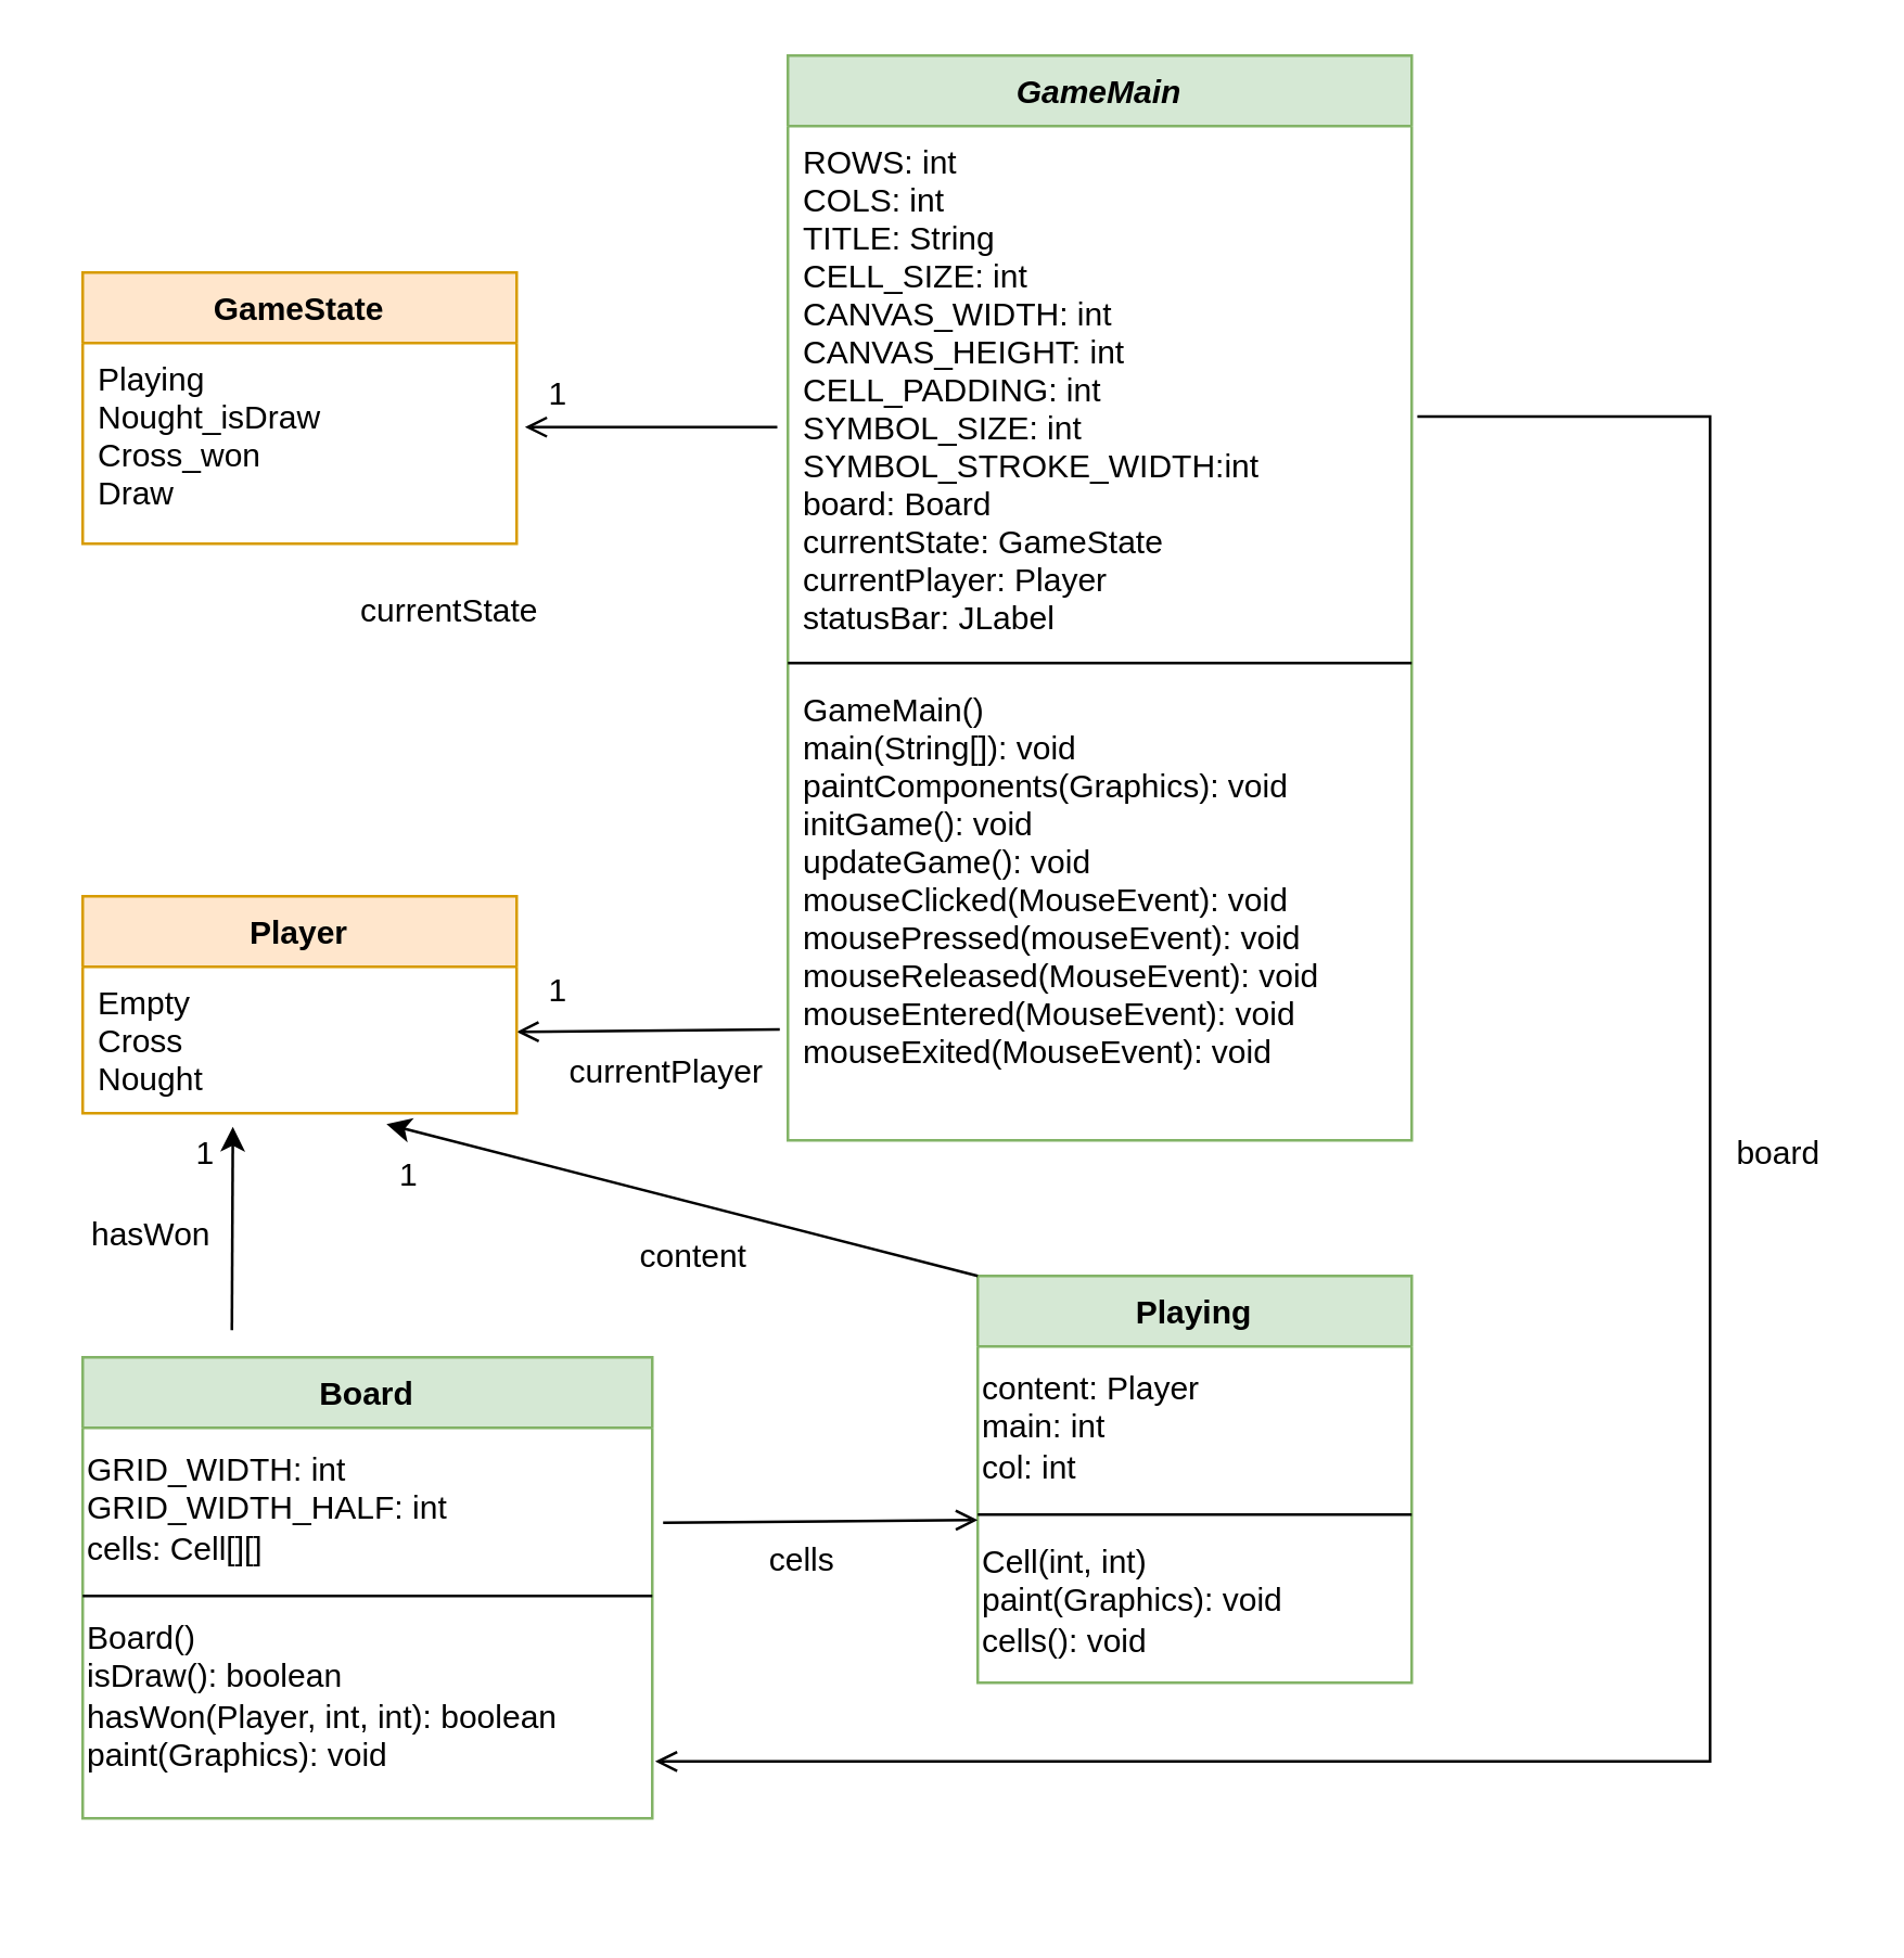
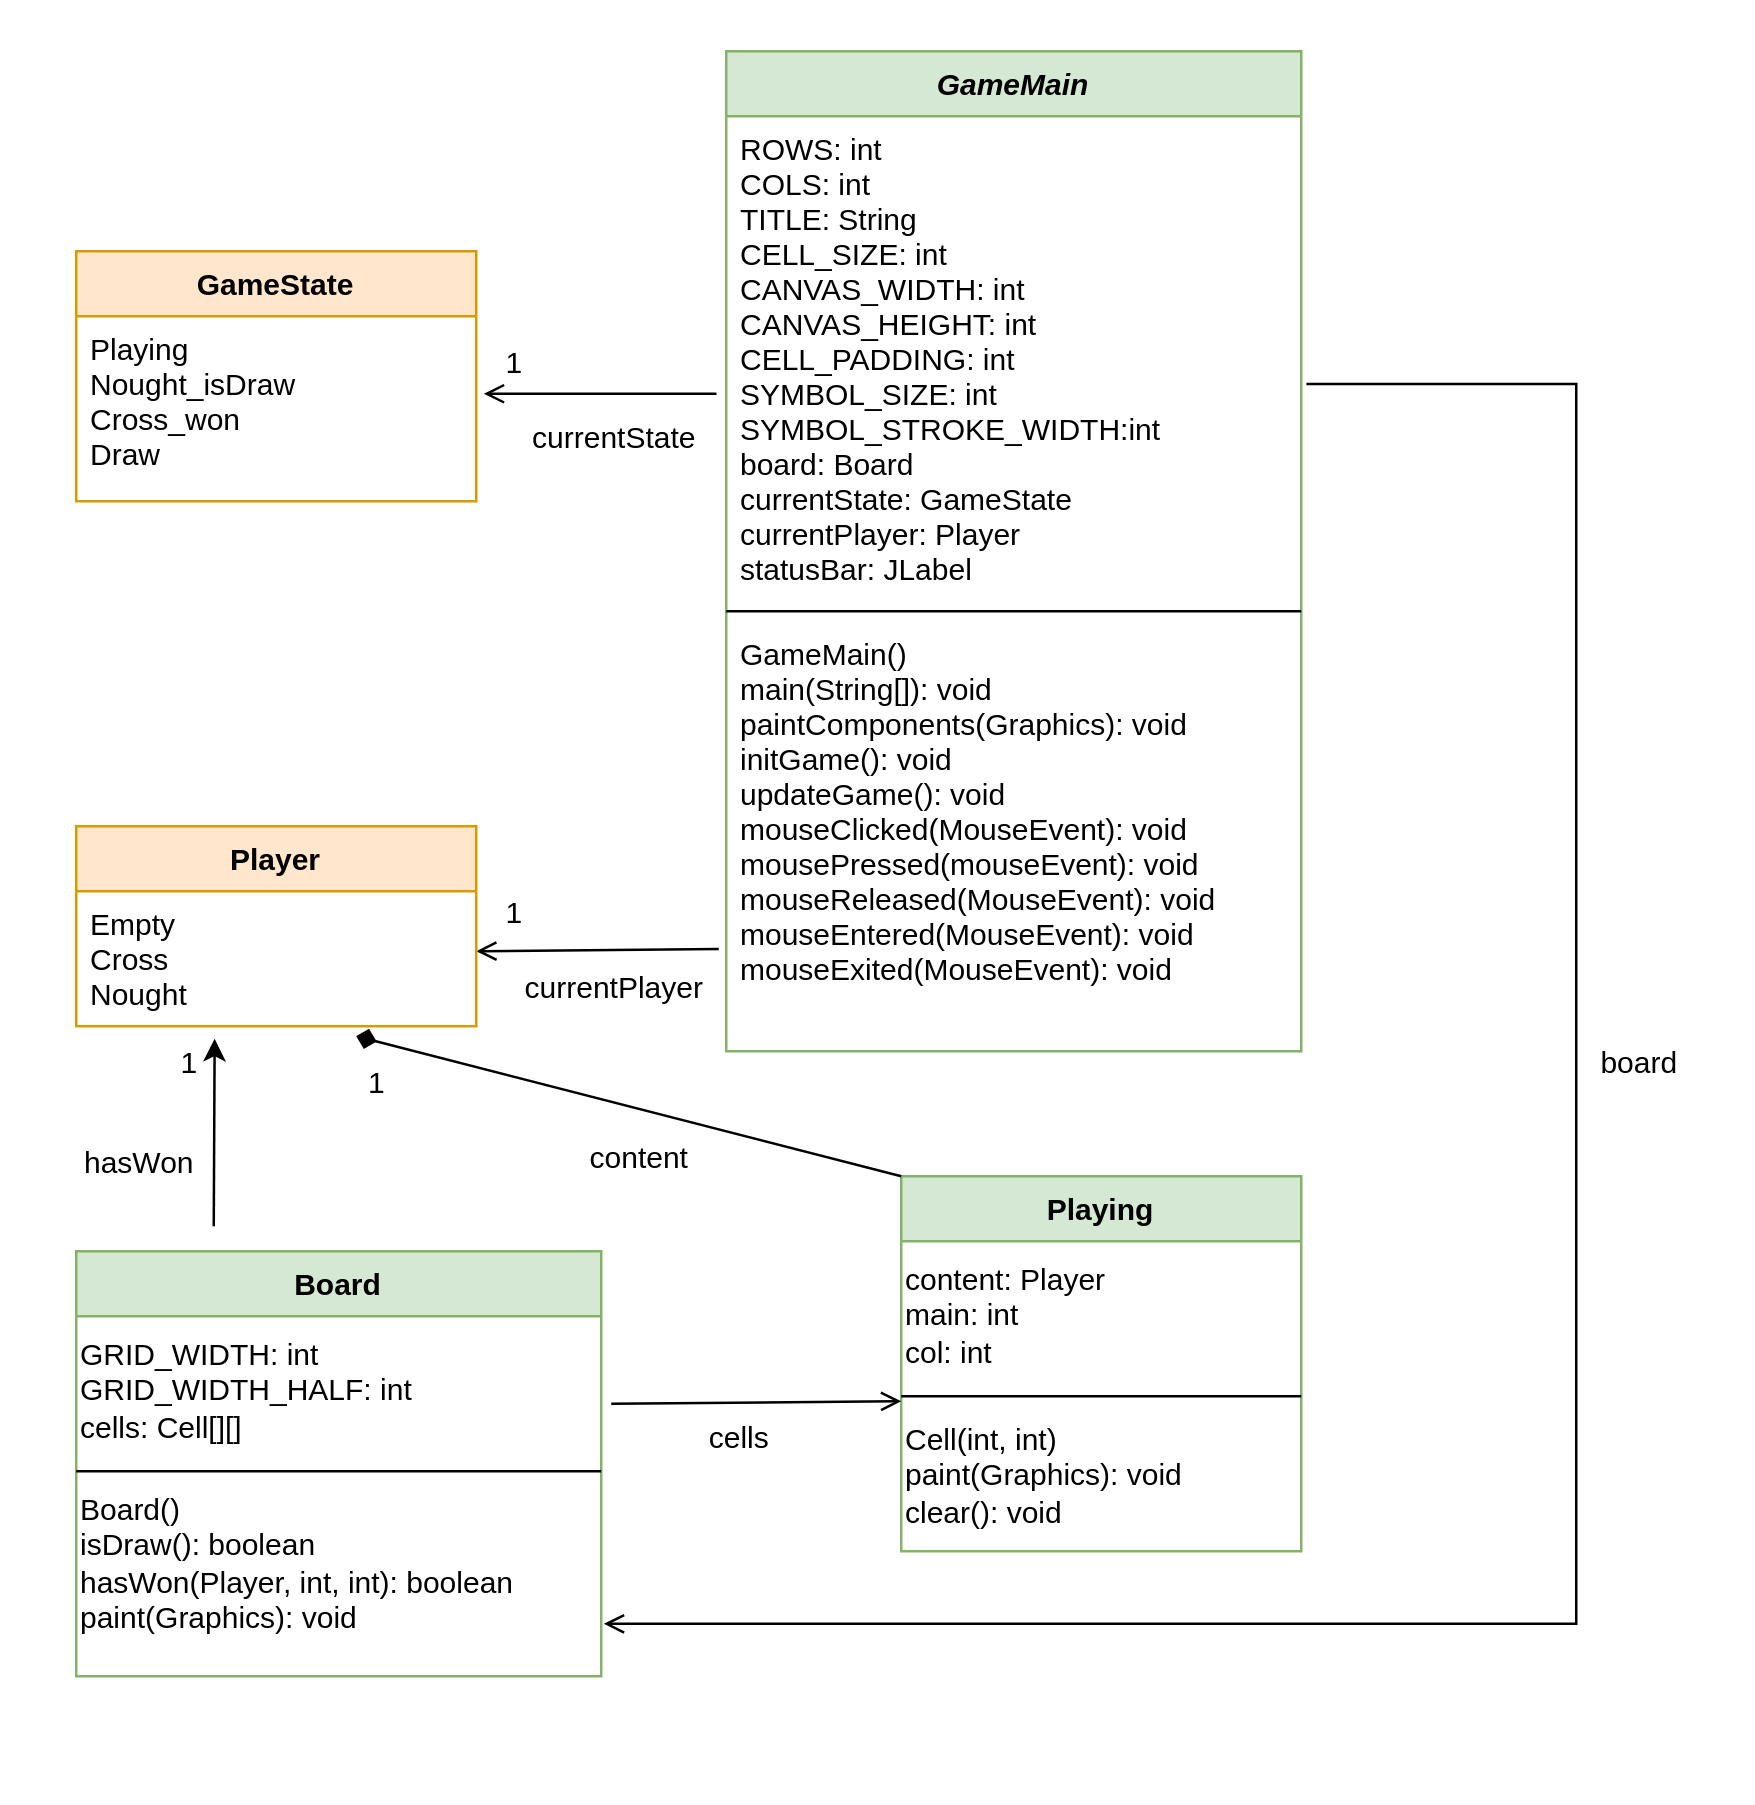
- <mxCell id="21" value="currentState" style="text;html=1;align=center;verticalAlign=middle;resizable=0;points=[];autosize=1;strokeColor=none;fillColor=none;" vertex="1" parent="1"><mxGeometry x="120" y="210" width="90" height="30" as="geometry" /></mxCell>
+ <mxCell id="21" value="currentState" style="text;html=1;align=center;verticalAlign=middle;resizable=0;points=[];autosize=1;strokeColor=none;fillColor=none;" vertex="1" parent="1"><mxGeometry x="200" y="160" width="90" height="30" as="geometry" /></mxCell>
- <mxCell id="29" value="" style="edgeStyle=none;orthogonalLoop=1;jettySize=auto;html=1;rounded=0;exitX=0;exitY=0;exitDx=0;exitDy=0;entryX=0.7;entryY=1.074;entryDx=0;entryDy=0;entryPerimeter=0;" edge="1" parent="1" source="14" target="19"><mxGeometry width="100" relative="1" as="geometry"><mxPoint x="280" y="490" as="sourcePoint" /><mxPoint x="380" y="490" as="targetPoint" /><Array as="points" /></mxGeometry></mxCell>
+ <mxCell id="29" value="" style="edgeStyle=none;orthogonalLoop=1;jettySize=auto;html=1;rounded=0;exitX=0;exitY=0;exitDx=0;exitDy=0;entryX=0.7;entryY=1.074;entryDx=0;entryDy=0;entryPerimeter=0;endArrow=diamond;" edge="1" parent="1" source="14" target="19"><mxGeometry width="100" relative="1" as="geometry"><mxPoint x="280" y="490" as="sourcePoint" /><mxPoint x="380" y="490" as="targetPoint" /><Array as="points" /></mxGeometry></mxCell>
- <mxCell id="27" value="hasWon" style="text;html=1;align=center;verticalAlign=middle;resizable=0;points=[];autosize=1;strokeColor=none;fillColor=none;" vertex="1" parent="1"><mxGeometry x="20" y="440" width="70" height="30" as="geometry" /></mxCell>
+ <mxCell id="27" value="hasWon" style="text;html=1;align=center;verticalAlign=middle;resizable=0;points=[];autosize=1;strokeColor=none;fillColor=none;" vertex="1" parent="1"><mxGeometry x="20" y="450" width="70" height="30" as="geometry" /></mxCell>
- <mxCell id="17" value="Cell(int, int)&lt;br&gt;paint(Graphics): void&lt;br&gt;cells(): void" style="text;html=1;align=left;verticalAlign=middle;resizable=0;points=[];autosize=1;strokeColor=none;fillColor=none;" parent="14" vertex="1"><mxGeometry y="90" width="160" height="60" as="geometry" /></mxCell>
+ <mxCell id="17" value="Cell(int, int)&lt;br&gt;paint(Graphics): void&lt;br&gt;clear(): void" style="text;html=1;align=left;verticalAlign=middle;resizable=0;points=[];autosize=1;strokeColor=none;fillColor=none;" parent="14" vertex="1"><mxGeometry y="90" width="160" height="60" as="geometry" /></mxCell>
